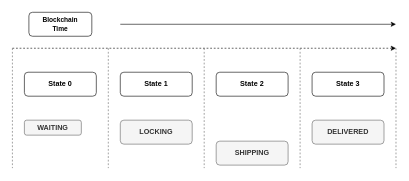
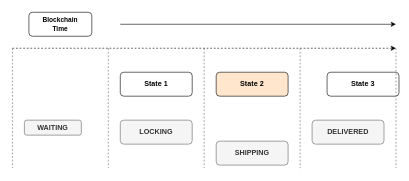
- <mxCell id="2" value="&lt;b&gt;State 0&lt;/b&gt;" style="rounded=1;whiteSpace=wrap;html=1;" parent="1" vertex="1"><mxGeometry x="40" y="120" width="120" height="40" as="geometry" /></mxCell>
- <mxCell id="15" value="&lt;b&gt;State 2&lt;/b&gt;" style="rounded=1;whiteSpace=wrap;html=1;" parent="1" vertex="1"><mxGeometry x="360" y="120" width="120" height="40" as="geometry" /></mxCell>
+ <mxCell id="15" value="&lt;b&gt;State 2&lt;/b&gt;" style="rounded=1;whiteSpace=wrap;html=1;fillColor=#ffe6cc;" parent="1" vertex="1"><mxGeometry x="360" y="120" width="120" height="40" as="geometry" /></mxCell>
- <mxCell id="4" value="&lt;b&gt;State 3&lt;/b&gt;" style="rounded=1;whiteSpace=wrap;html=1;" parent="1" vertex="1"><mxGeometry x="520" y="120" width="120" height="40" as="geometry" /></mxCell>
+ <mxCell id="4" value="&lt;b&gt;State 3&lt;/b&gt;" style="rounded=1;whiteSpace=wrap;html=1;" parent="1" vertex="1"><mxGeometry x="545" y="120" width="120" height="40" as="geometry" /></mxCell>
